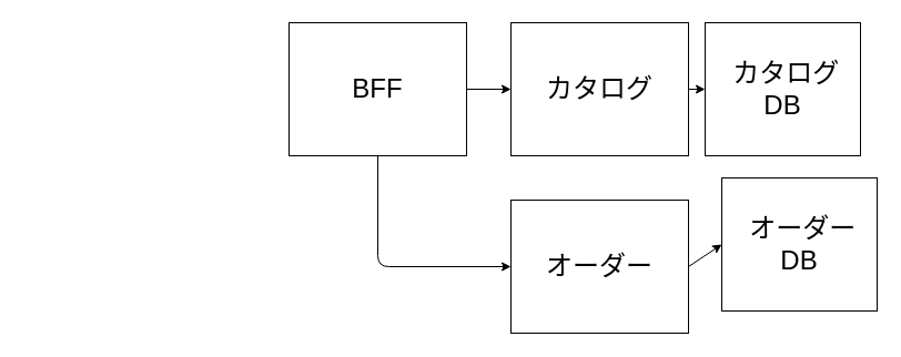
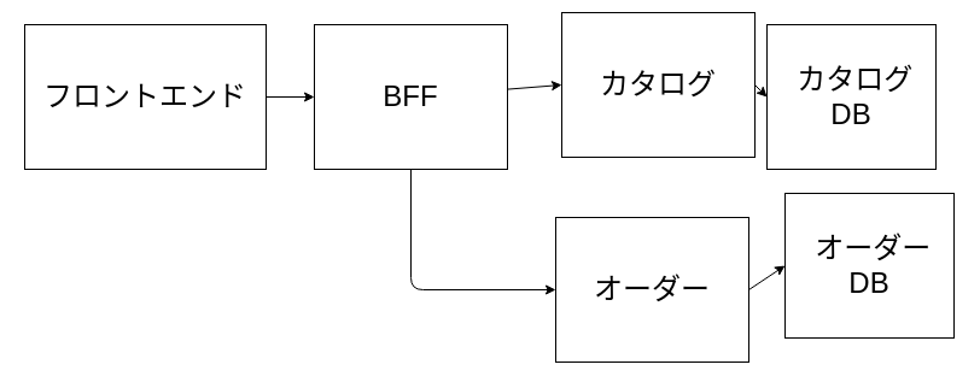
+ <mxCell id="3" value="&lt;font style=&quot;font-size: 24px;&quot;&gt;フロントエンド&lt;/font&gt;" style="rounded=0;whiteSpace=wrap;html=1;" vertex="1" parent="1"><mxGeometry x="20" y="20" width="200" height="120" as="geometry" /></mxCell>
+ <mxCell id="2" style="edgeStyle=none;html=1;exitX=1;exitY=0.5;exitDx=0;exitDy=0;entryX=0;entryY=0.5;entryDx=0;entryDy=0;fontSize=24;" edge="1" parent="1" source="3" target="6"><mxGeometry relative="1" as="geometry" /></mxCell>
- <mxCell id="8" value="&lt;span style=&quot;font-size: 24px;&quot;&gt;カタログ&lt;/span&gt;" style="rounded=0;whiteSpace=wrap;html=1;" vertex="1" parent="1"><mxGeometry x="460" y="20" width="160" height="120" as="geometry" /></mxCell>
+ <mxCell id="8" value="&lt;span style=&quot;font-size: 24px;&quot;&gt;カタログ&lt;/span&gt;" style="rounded=0;whiteSpace=wrap;html=1;" vertex="1" parent="1"><mxGeometry x="465" y="10" width="160" height="120" as="geometry" /></mxCell>
